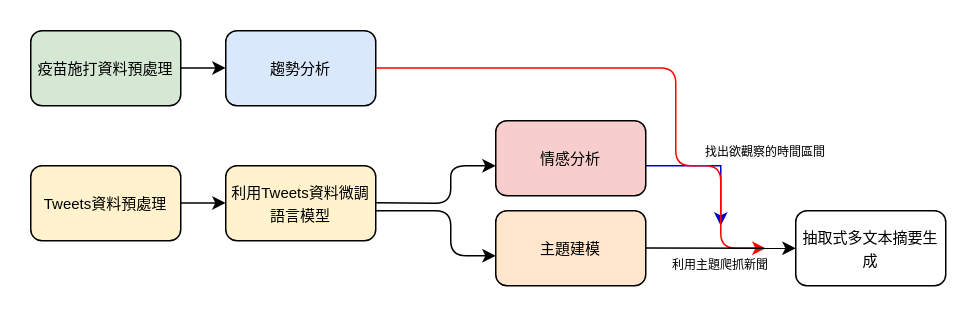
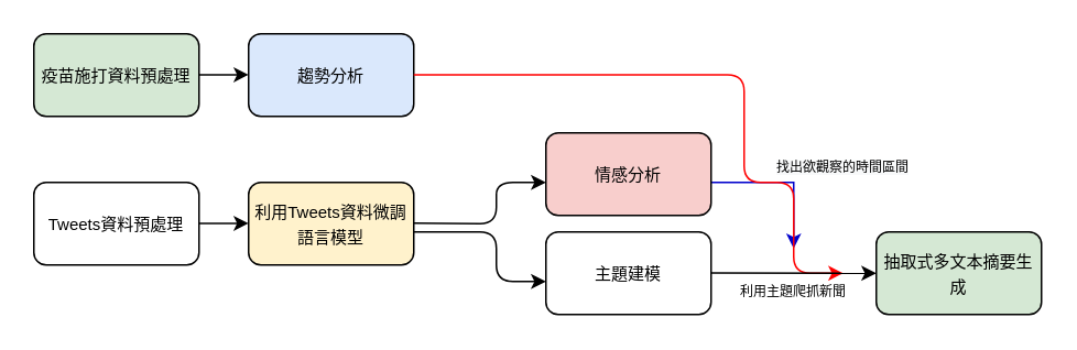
- <mxCell id="2" value="&lt;span style=&quot;font-size: 10px&quot;&gt;Tweets資料預處理&lt;/span&gt;" style="rounded=1;whiteSpace=wrap;html=1;fillColor=#fff2cc;" parent="1" vertex="1"><mxGeometry y="110" width="100" height="50" as="geometry" x="20" /></mxCell>
+ <mxCell id="2" value="&lt;span style=&quot;font-size: 10px&quot;&gt;Tweets資料預處理&lt;/span&gt;" style="rounded=1;whiteSpace=wrap;html=1;" parent="1" vertex="1"><mxGeometry y="110" width="100" height="50" as="geometry" x="20" /></mxCell>
- <mxCell id="7" value="&lt;font style=&quot;font-size: 10px&quot;&gt;主題建模&lt;/font&gt;" style="rounded=1;whiteSpace=wrap;html=1;fillColor=#ffe6cc;" parent="1" vertex="1"><mxGeometry x="330" y="140" width="100" height="50" as="geometry" /></mxCell>
+ <mxCell id="7" value="&lt;font style=&quot;font-size: 10px&quot;&gt;主題建模&lt;/font&gt;" style="rounded=1;whiteSpace=wrap;html=1;" parent="1" vertex="1"><mxGeometry x="330" y="140" width="100" height="50" as="geometry" /></mxCell>
- <mxCell id="16" value="&lt;span style=&quot;font-size: 10px&quot;&gt;抽取式多文本摘要生成&lt;/span&gt;" style="rounded=1;whiteSpace=wrap;html=1;" parent="1" vertex="1"><mxGeometry x="530" y="140" width="100" height="50" as="geometry" /></mxCell>
+ <mxCell id="16" value="&lt;span style=&quot;font-size: 10px&quot;&gt;抽取式多文本摘要生成&lt;/span&gt;" style="rounded=1;whiteSpace=wrap;html=1;fillColor=#d5e8d4;" parent="1" vertex="1"><mxGeometry x="530" y="140" width="100" height="50" as="geometry" /></mxCell>
